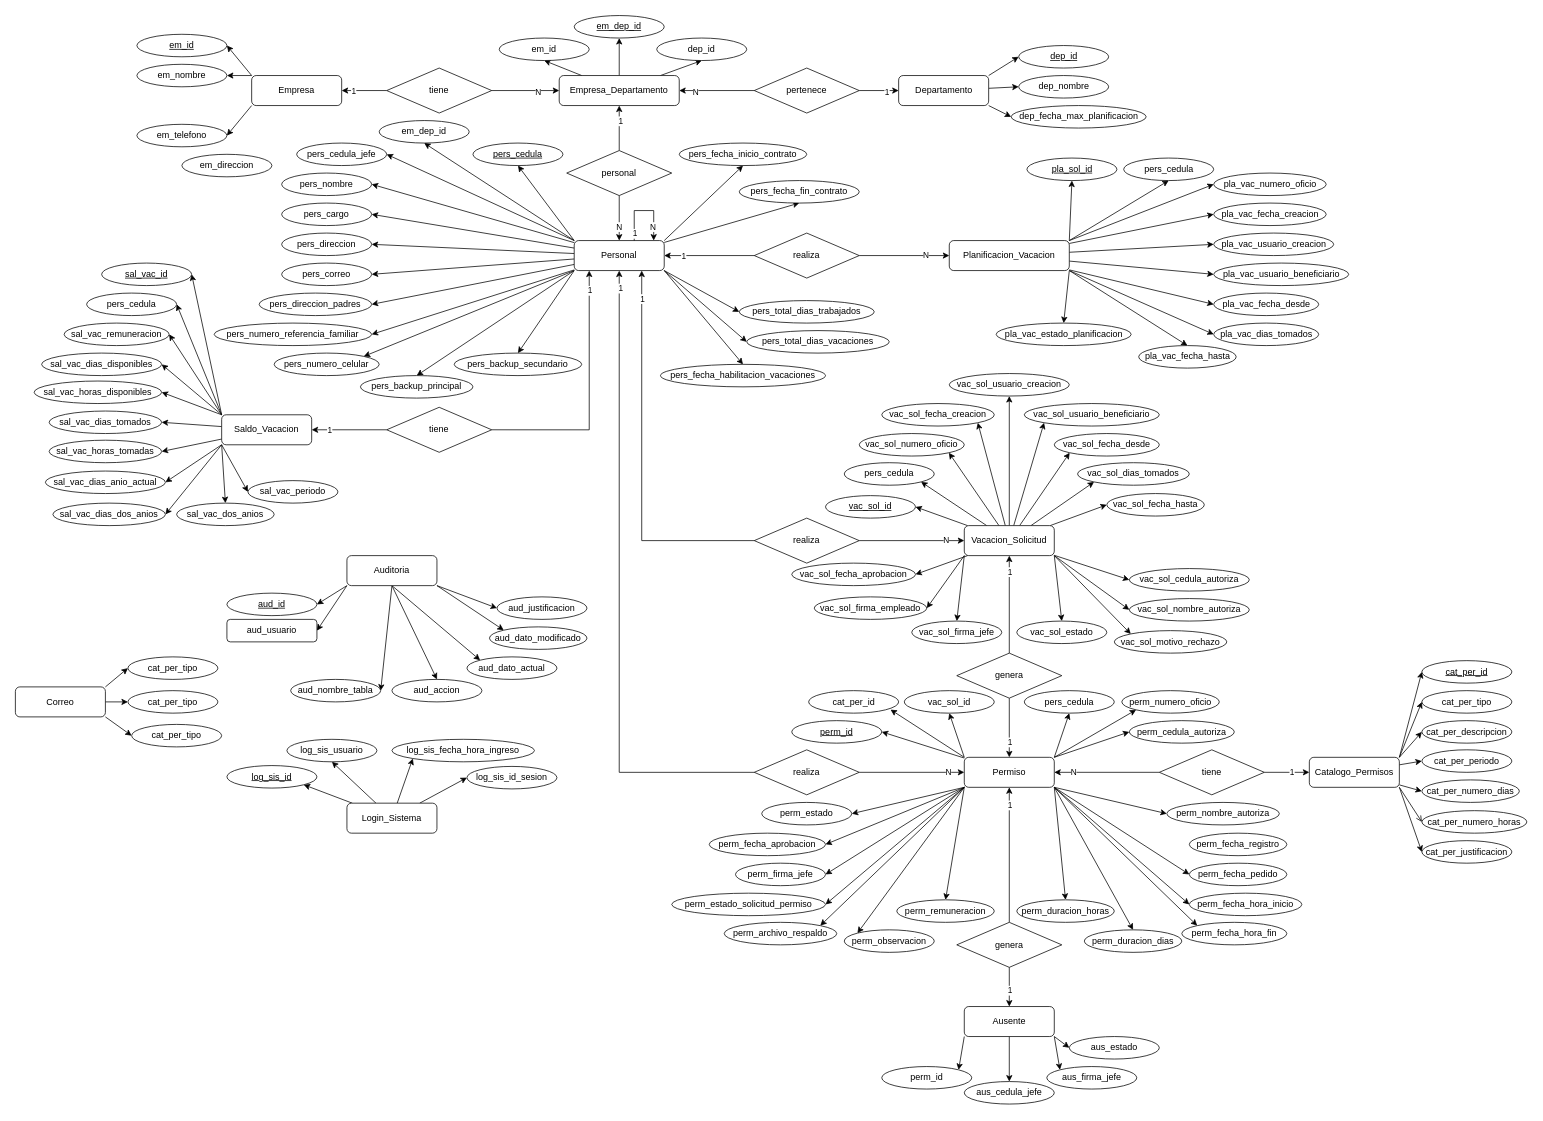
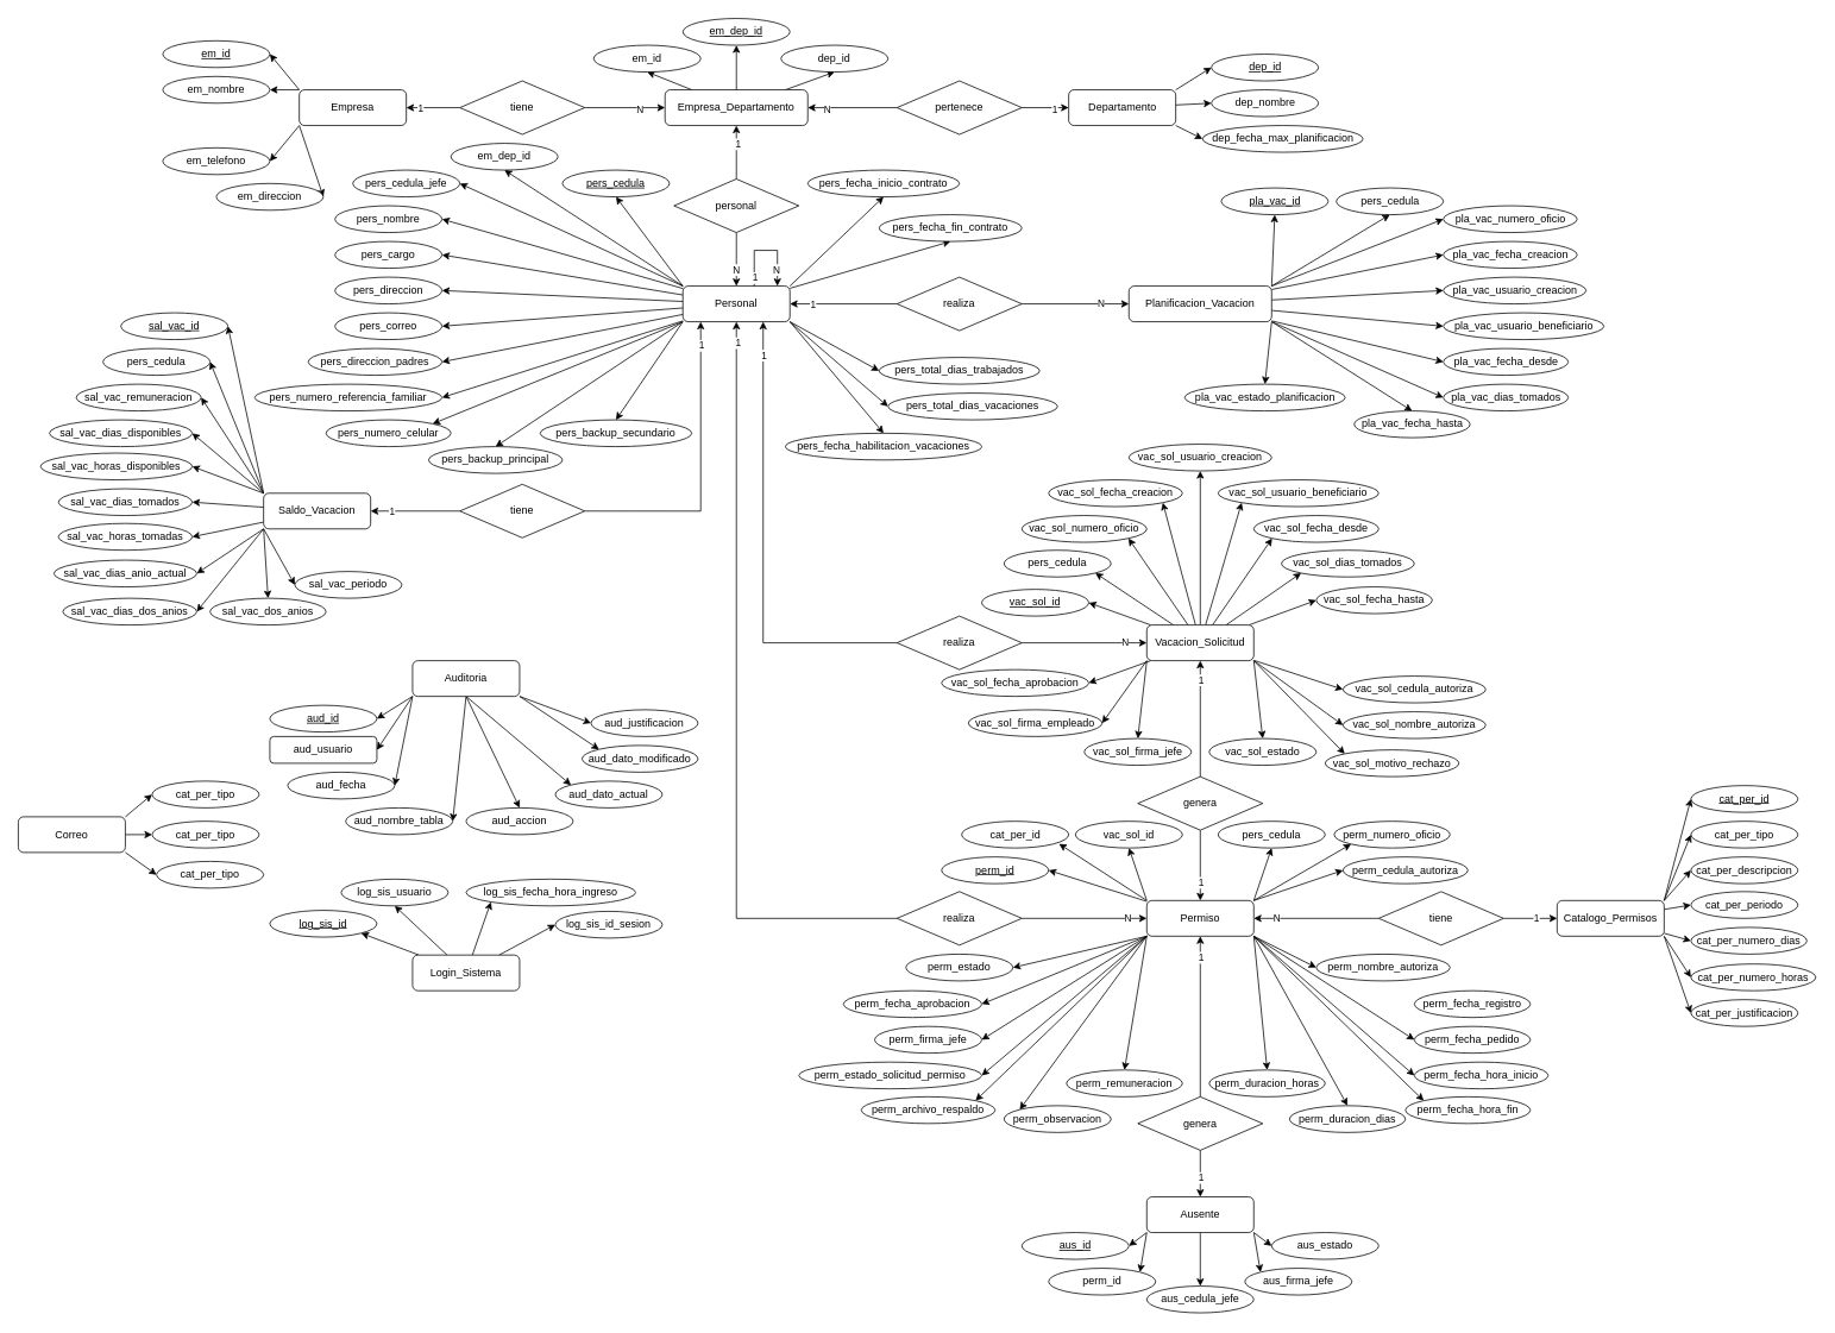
+ <mxCell id="4" style="edgeStyle=none;rounded=0;orthogonalLoop=1;jettySize=auto;html=1;entryX=1;entryY=0.5;entryDx=0;entryDy=0;exitX=0;exitY=1;exitDx=0;exitDy=0;" parent="1" source="6" target="177" edge="1"><mxGeometry relative="1" as="geometry" /></mxCell>
- <mxCell id="203" value="&lt;u&gt;pla_sol_id&lt;/u&gt;" style="ellipse;whiteSpace=wrap;html=1;" parent="1" vertex="1"><mxGeometry x="1368.5" y="210" width="120" height="30" as="geometry" /></mxCell>
+ <mxCell id="203" value="&lt;u&gt;pla_vac_id&lt;/u&gt;" style="ellipse;whiteSpace=wrap;html=1;" parent="1" vertex="1"><mxGeometry x="1368.5" y="210" width="120" height="30" as="geometry" /></mxCell>
+ <mxCell id="118" style="edgeStyle=none;rounded=0;orthogonalLoop=1;jettySize=auto;html=1;entryX=1;entryY=0.5;entryDx=0;entryDy=0;exitX=0;exitY=1;exitDx=0;exitDy=0;" parent="1" source="124" target="272" edge="1"><mxGeometry relative="1" as="geometry" /></mxCell>
+ <mxCell id="272" value="aud_fecha" style="ellipse;whiteSpace=wrap;html=1;" parent="1" vertex="1"><mxGeometry x="322" y="865" width="120" height="30" as="geometry" /></mxCell>
- <mxCell id="260" value="perm_nombre_autoriza" style="ellipse;whiteSpace=wrap;html=1;" parent="1" vertex="1"><mxGeometry x="1555" y="1069" width="150" height="30" as="geometry" /></mxCell>
+ <mxCell id="260" value="perm_nombre_autoriza" style="ellipse;whiteSpace=wrap;html=1;" parent="1" vertex="1"><mxGeometry x="1475" y="1069" width="150" height="30" as="geometry" /></mxCell>
- <mxCell id="84" style="edgeStyle=none;rounded=0;orthogonalLoop=1;jettySize=auto;html=1;entryX=0;entryY=0.5;entryDx=0;entryDy=0;exitX=1;exitY=1;exitDx=0;exitDy=0;endArrow=open;" parent="1" source="86" target="245" edge="1"><mxGeometry relative="1" as="geometry" /></mxCell>
+ <mxCell id="84" style="edgeStyle=none;rounded=0;orthogonalLoop=1;jettySize=auto;html=1;entryX=0;entryY=0.5;entryDx=0;entryDy=0;exitX=1;exitY=1;exitDx=0;exitDy=0;" parent="1" source="86" target="245" edge="1"><mxGeometry relative="1" as="geometry" /></mxCell>
+ <mxCell id="35" style="edgeStyle=none;rounded=0;orthogonalLoop=1;jettySize=auto;html=1;entryX=1;entryY=0.5;entryDx=0;entryDy=0;exitX=0;exitY=1;exitDx=0;exitDy=0;" parent="1" source="38" target="274" edge="1"><mxGeometry relative="1" as="geometry" /></mxCell>
+ <mxCell id="274" value="&lt;u&gt;aus_id&lt;/u&gt;" style="ellipse;whiteSpace=wrap;html=1;" parent="1" vertex="1"><mxGeometry x="1145" y="1381.12" width="120" height="30" as="geometry" /></mxCell>
